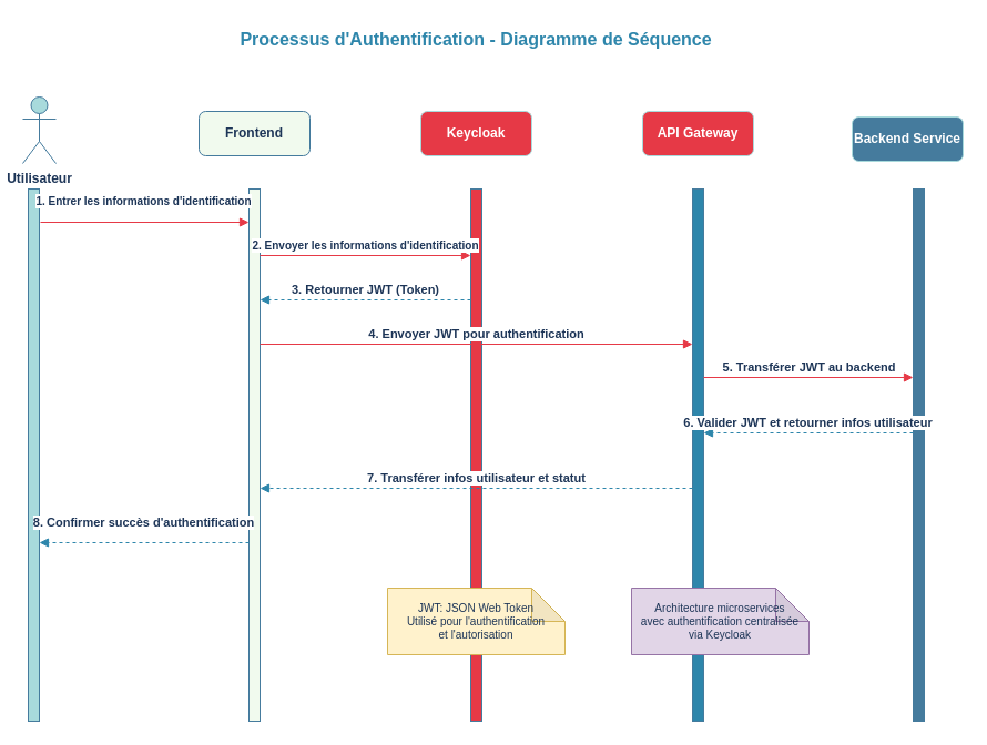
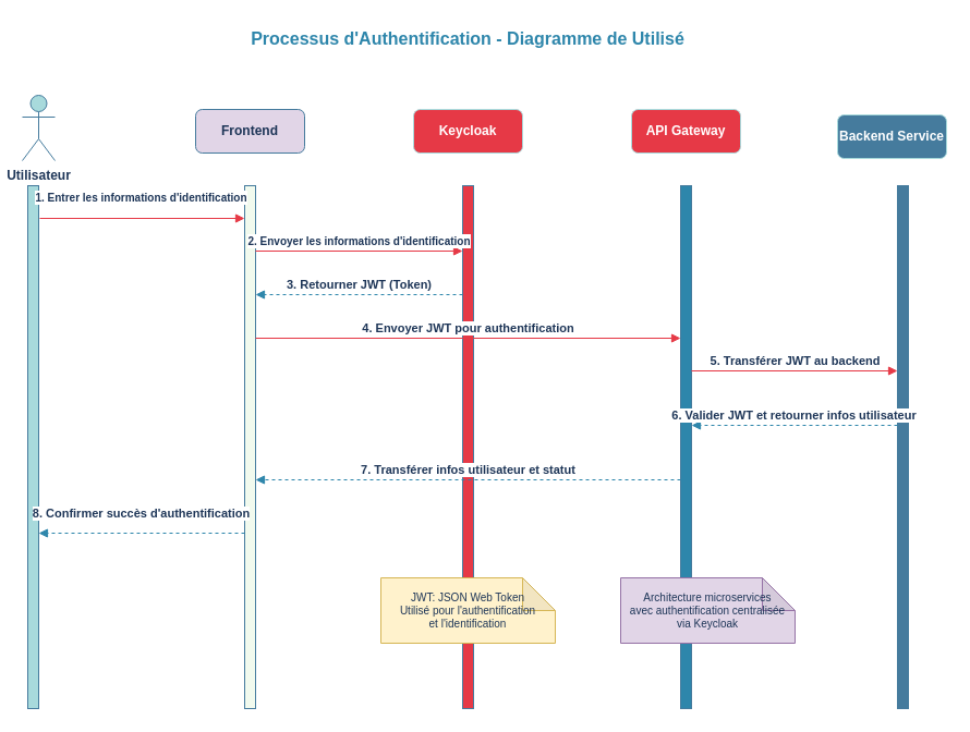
- <mxCell id="2" value="Processus d'Authentification - Diagramme de Séquence" style="text;html=1;strokeColor=none;fillColor=none;align=center;verticalAlign=middle;whiteSpace=wrap;rounded=0;fontSize=16;fontStyle=1;fontColor=#2E86AB;" vertex="1" parent="1"><mxGeometry x="194" y="20" width="470" height="30" as="geometry" /></mxCell>
+ <mxCell id="2" value="Processus d'Authentification - Diagramme de Utilisé" style="text;html=1;strokeColor=none;fillColor=none;align=center;verticalAlign=middle;whiteSpace=wrap;rounded=0;fontSize=16;fontStyle=1;fontColor=#2E86AB;" vertex="1" parent="1"><mxGeometry x="194" y="20" width="470" height="30" as="geometry" /></mxCell>
- <mxCell id="4" value="Frontend" style="rounded=1;whiteSpace=wrap;html=1;fillColor=#F1FAEE;strokeColor=#457B9D;fontColor=#1D3557;fontSize=12;fontStyle=1;" vertex="1" parent="1"><mxGeometry x="179" y="100" width="100" height="40" as="geometry" /></mxCell>
+ <mxCell id="4" value="Frontend" style="rounded=1;whiteSpace=wrap;html=1;fillColor=#e1d5e7;strokeColor=#457B9D;fontColor=#1D3557;fontSize=12;fontStyle=1;" vertex="1" parent="1"><mxGeometry x="179" y="100" width="100" height="40" as="geometry" /></mxCell>
- <mxCell id="21" value="JWT: JSON Web Token&#10;Utilisé pour l'authentification&#10;et l'autorisation" style="shape=note;whiteSpace=wrap;html=1;backgroundOutline=1;darkOpacity=0.05;fillColor=#FFF2CC;strokeColor=#D6B656;fontColor=#1D3557;fontSize=10;" vertex="1" parent="1"><mxGeometry x="349" y="530" width="160" height="60" as="geometry" /></mxCell>
+ <mxCell id="21" value="JWT: JSON Web Token&#10;Utilisé pour l'authentification&#10;et l'identification" style="shape=note;whiteSpace=wrap;html=1;backgroundOutline=1;darkOpacity=0.05;fillColor=#FFF2CC;strokeColor=#D6B656;fontColor=#1D3557;fontSize=10;" vertex="1" parent="1"><mxGeometry x="349" y="530" width="160" height="60" as="geometry" /></mxCell>
